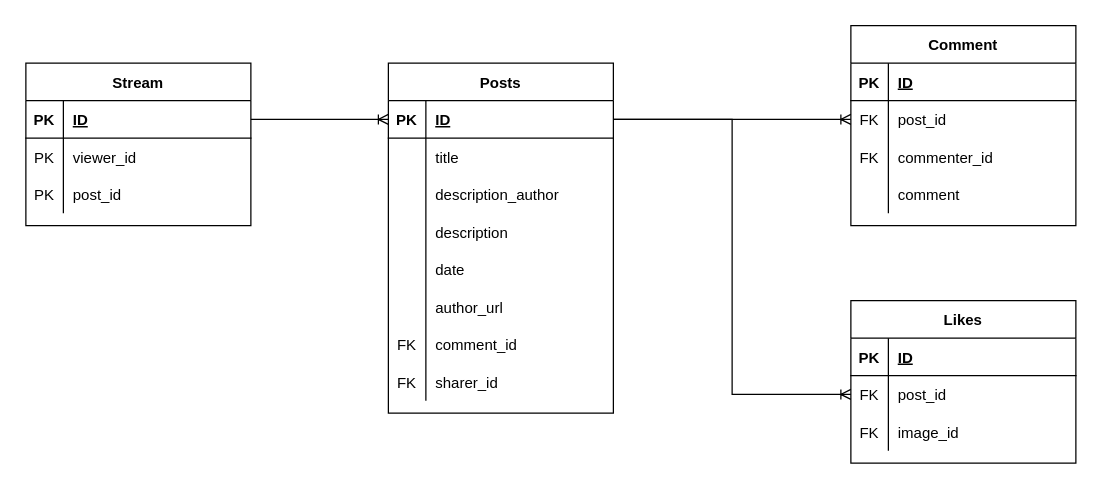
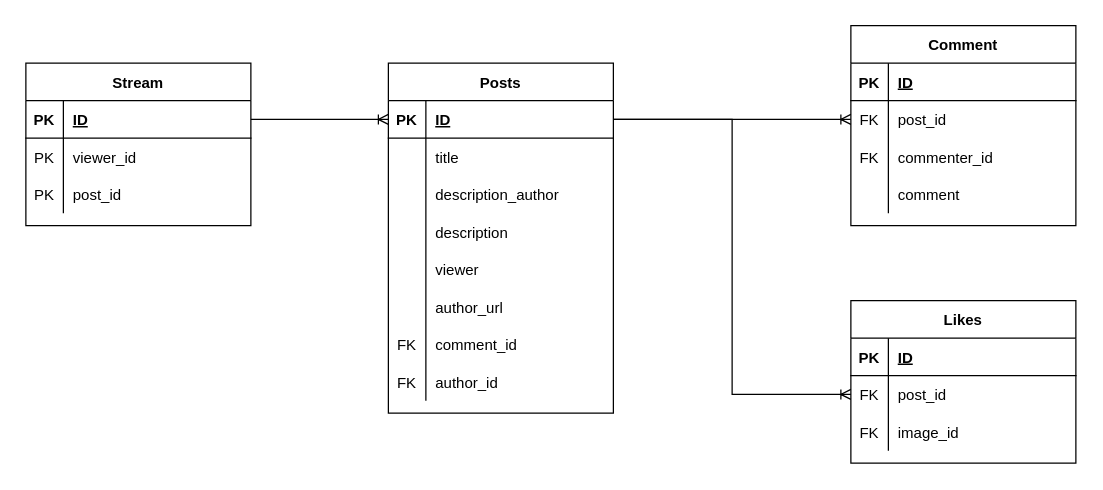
- <mxCell id="17" value="date" style="shape=partialRectangle;connectable=0;fillColor=none;top=0;left=0;bottom=0;right=0;align=left;spacingLeft=6;overflow=hidden;" parent="15" vertex="1"><mxGeometry x="30" width="150" height="30" as="geometry"><mxRectangle width="150" height="30" as="alternateBounds" /></mxGeometry></mxCell>
+ <mxCell id="17" value="viewer" style="shape=partialRectangle;connectable=0;fillColor=none;top=0;left=0;bottom=0;right=0;align=left;spacingLeft=6;overflow=hidden;" parent="15" vertex="1"><mxGeometry x="30" width="150" height="30" as="geometry"><mxRectangle width="150" height="30" as="alternateBounds" /></mxGeometry></mxCell>
- <mxCell id="26" value="sharer_id" style="shape=partialRectangle;connectable=0;fillColor=none;top=0;left=0;bottom=0;right=0;align=left;spacingLeft=6;overflow=hidden;" parent="24" vertex="1"><mxGeometry x="30" width="150" height="30" as="geometry"><mxRectangle width="150" height="30" as="alternateBounds" /></mxGeometry></mxCell>
+ <mxCell id="26" value="author_id" style="shape=partialRectangle;connectable=0;fillColor=none;top=0;left=0;bottom=0;right=0;align=left;spacingLeft=6;overflow=hidden;" parent="24" vertex="1"><mxGeometry x="30" width="150" height="30" as="geometry"><mxRectangle width="150" height="30" as="alternateBounds" /></mxGeometry></mxCell>
